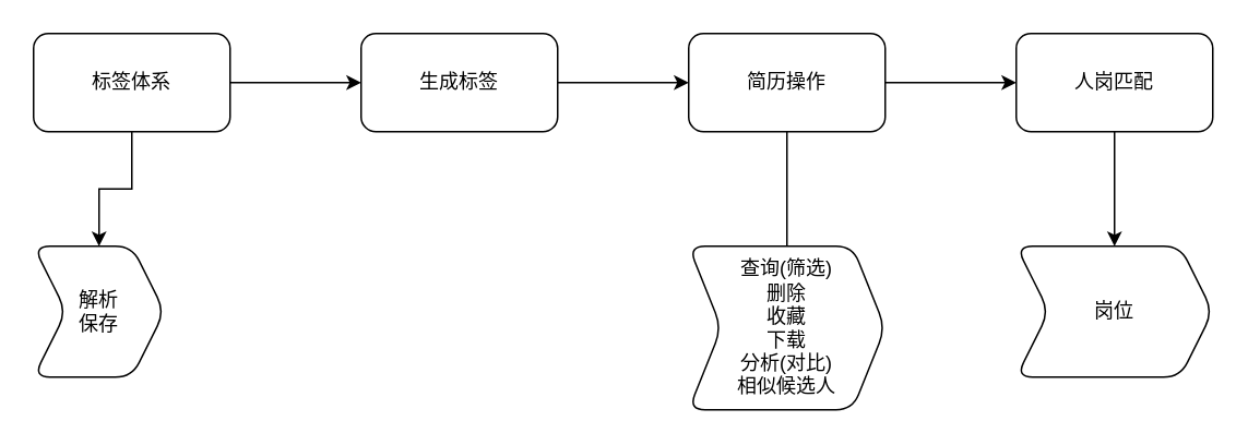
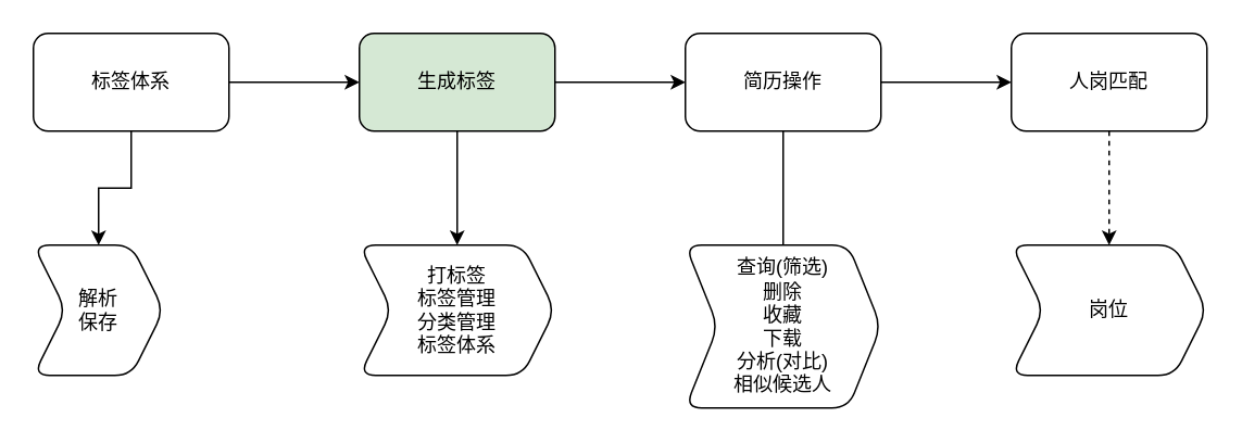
- <mxCell id="7" value="生成标签" style="whiteSpace=wrap;html=1;rounded=1;" vertex="1" parent="1"><mxGeometry x="220" y="20" width="120" height="60" as="geometry" /></mxCell>
+ <mxCell id="7" value="生成标签" style="whiteSpace=wrap;html=1;rounded=1;fillColor=#d5e8d4;" vertex="1" parent="1"><mxGeometry x="220" y="20" width="120" height="60" as="geometry" /></mxCell>
- <mxCell id="11" value="" style="edgeStyle=orthogonalEdgeStyle;rounded=0;orthogonalLoop=1;jettySize=auto;html=1;" edge="1" parent="1" source="12" target="16"><mxGeometry relative="1" as="geometry" /></mxCell>
+ <mxCell id="11" value="" style="edgeStyle=orthogonalEdgeStyle;rounded=0;orthogonalLoop=1;jettySize=auto;html=1;dashed=1;" edge="1" parent="1" source="12" target="16"><mxGeometry relative="1" as="geometry" /></mxCell>
+ <mxCell id="6" value="" style="edgeStyle=orthogonalEdgeStyle;rounded=0;orthogonalLoop=1;jettySize=auto;html=1;" edge="1" parent="1" source="7" target="15"><mxGeometry relative="1" as="geometry" /></mxCell>
+ <mxCell id="15" value="&lt;br&gt;打标签&lt;br&gt;标签管理&lt;br&gt;分类管理&lt;br&gt;标签体系&lt;br&gt;&lt;div&gt;&lt;br&gt;&lt;/div&gt;" style="shape=step;perimeter=stepPerimeter;whiteSpace=wrap;html=1;fixedSize=1;rounded=1;" vertex="1" parent="1"><mxGeometry x="220" y="150" width="120" height="80" as="geometry" /></mxCell>
